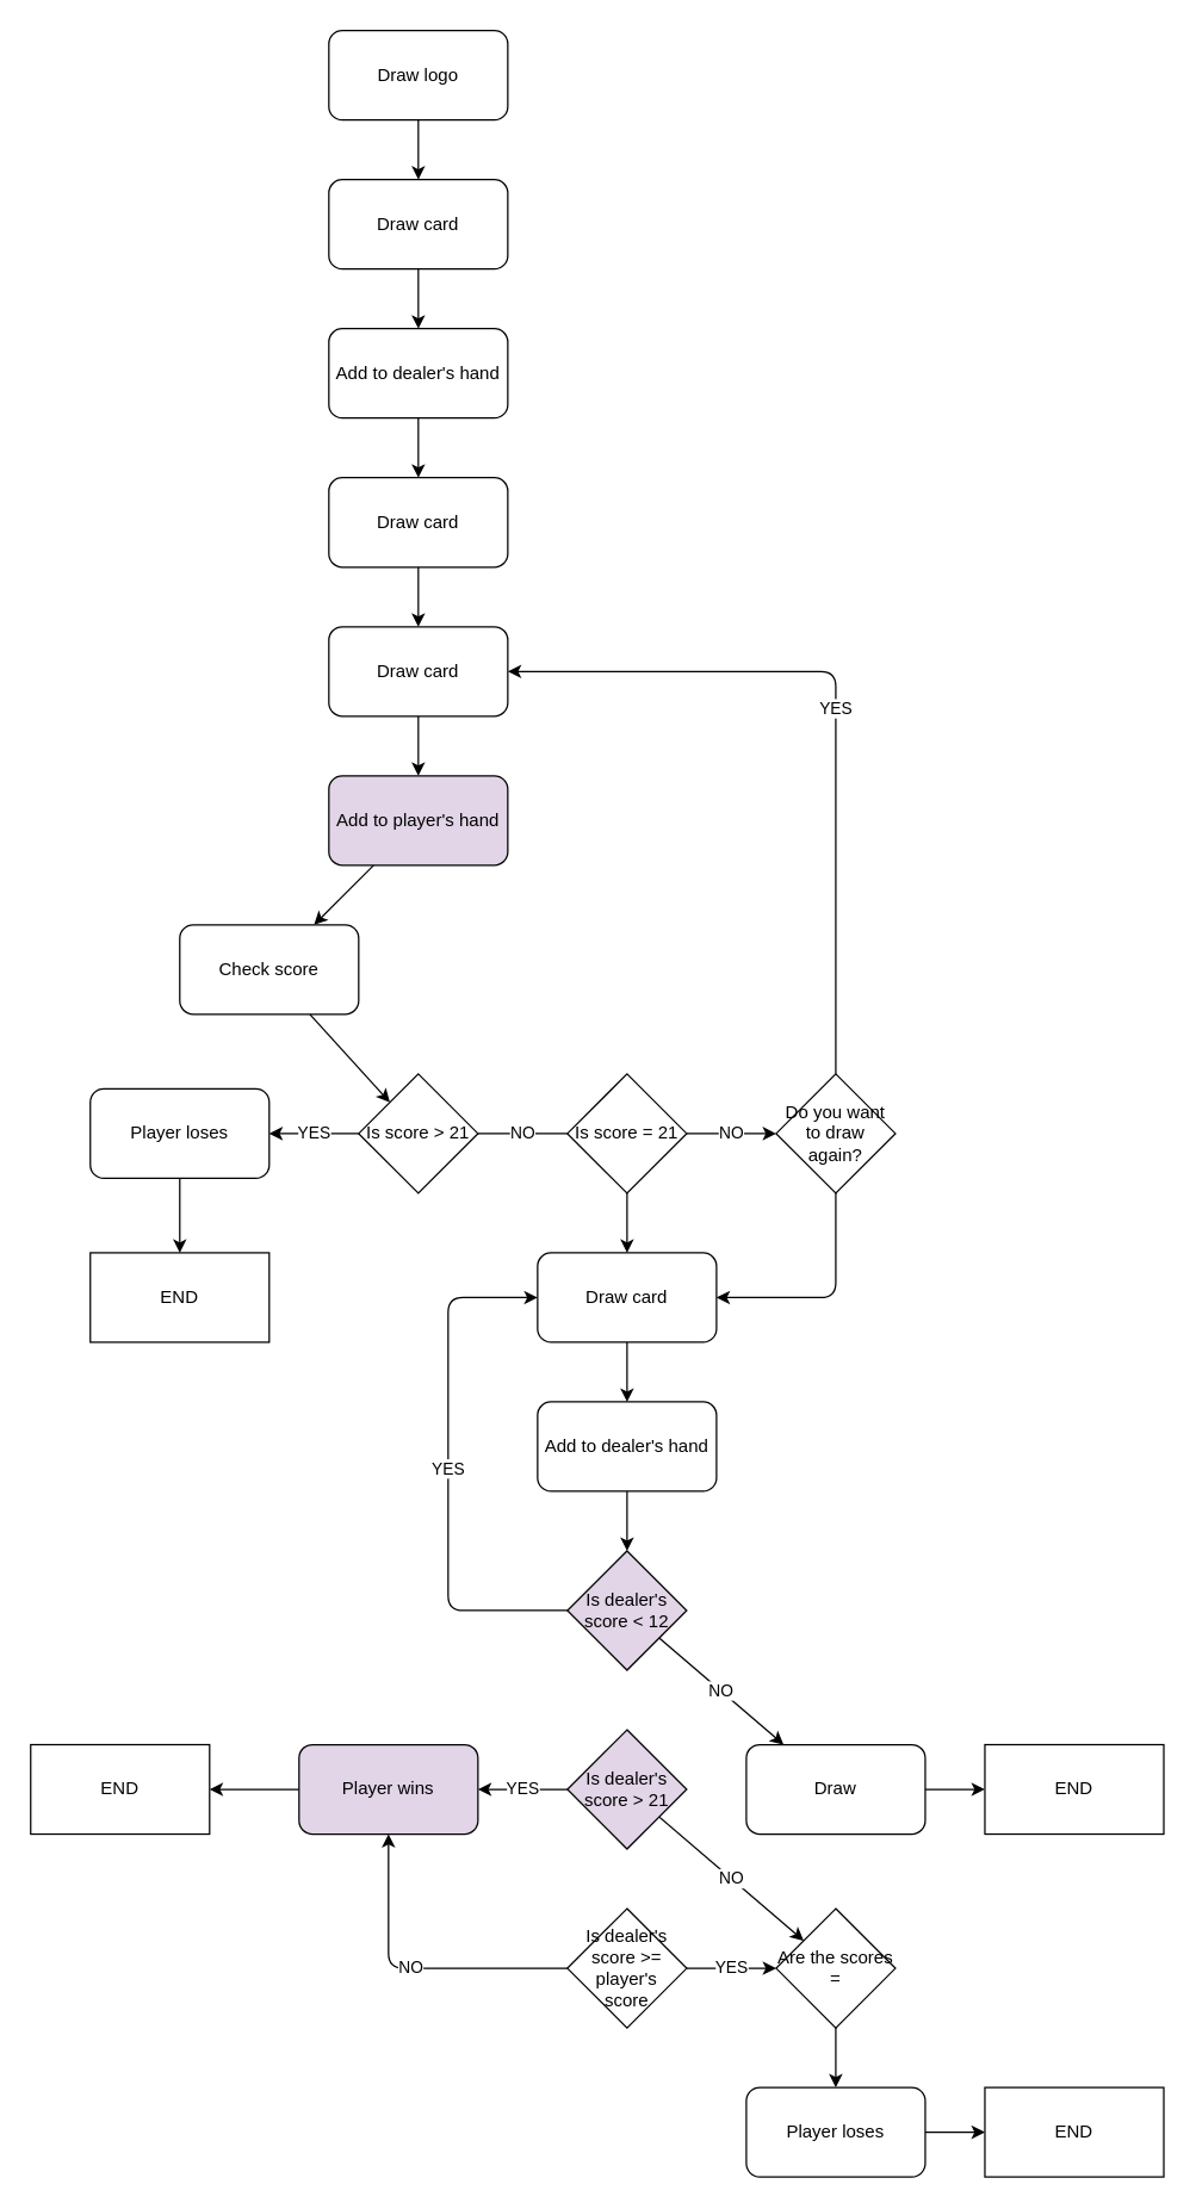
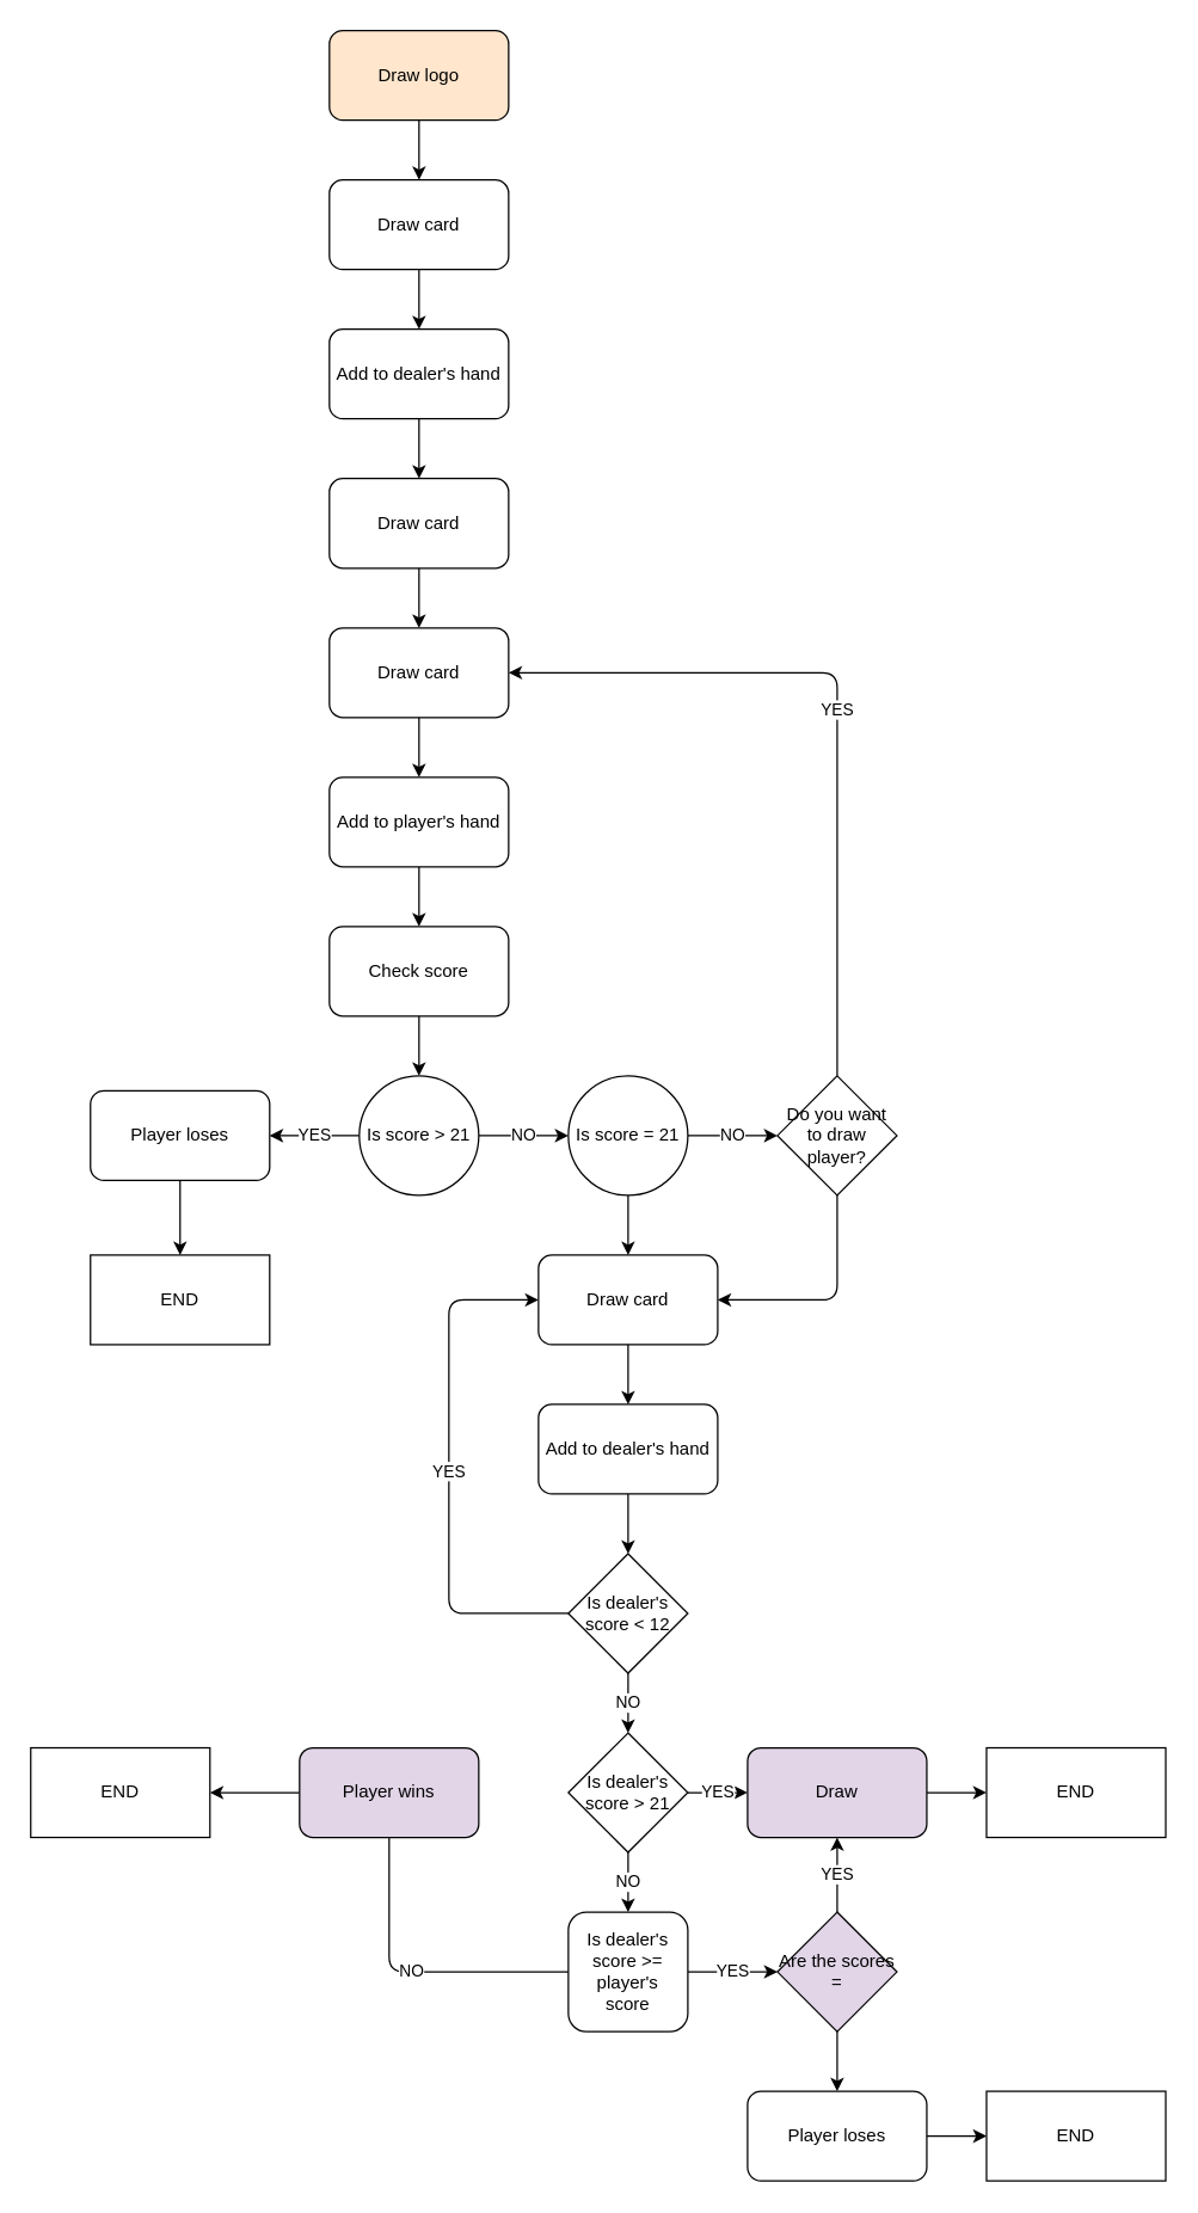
- <mxCell id="3" value="Draw logo" style="rounded=1;whiteSpace=wrap;html=1;" vertex="1" parent="1"><mxGeometry x="220" y="20" width="120" height="60" as="geometry" /></mxCell>
+ <mxCell id="3" value="Draw logo" style="rounded=1;whiteSpace=wrap;html=1;fillColor=#ffe6cc;" vertex="1" parent="1"><mxGeometry x="220" y="20" width="120" height="60" as="geometry" /></mxCell>
- <mxCell id="13" value="Add to player's hand" style="rounded=1;whiteSpace=wrap;html=1;fillColor=#e1d5e7;" vertex="1" parent="1"><mxGeometry x="220" y="520" width="120" height="60" as="geometry" /></mxCell>
+ <mxCell id="13" value="Add to player's hand" style="rounded=1;whiteSpace=wrap;html=1;" vertex="1" parent="1"><mxGeometry x="220" y="520" width="120" height="60" as="geometry" /></mxCell>
- <mxCell id="18" value="Check score" style="rounded=1;whiteSpace=wrap;html=1;" vertex="1" parent="1"><mxGeometry x="120" y="620" width="120" height="60" as="geometry" /></mxCell>
+ <mxCell id="18" value="Check score" style="rounded=1;whiteSpace=wrap;html=1;" vertex="1" parent="1"><mxGeometry x="220" y="620" width="120" height="60" as="geometry" /></mxCell>
- <mxCell id="21" value="Is score &amp;gt; 21" style="rhombus;whiteSpace=wrap;html=1;" vertex="1" parent="1"><mxGeometry x="240" y="720" width="80" height="80" as="geometry" /></mxCell>
+ <mxCell id="21" value="Is score &amp;gt; 21" style="ellipse;whiteSpace=wrap;html=1;" vertex="1" parent="1"><mxGeometry x="240" y="720" width="80" height="80" as="geometry" /></mxCell>
- <mxCell id="19" value="NO" style="edgeStyle=none;html=1;endArrow=none;" edge="1" parent="1" source="21" target="24"><mxGeometry relative="1" as="geometry" /></mxCell>
+ <mxCell id="19" value="NO" style="edgeStyle=none;html=1;" edge="1" parent="1" source="21" target="24"><mxGeometry relative="1" as="geometry" /></mxCell>
- <mxCell id="24" value="Is score = 21" style="rhombus;whiteSpace=wrap;html=1;" vertex="1" parent="1"><mxGeometry x="380" y="720" width="80" height="80" as="geometry" /></mxCell>
+ <mxCell id="24" value="Is score = 21" style="ellipse;whiteSpace=wrap;html=1;" vertex="1" parent="1"><mxGeometry x="380" y="720" width="80" height="80" as="geometry" /></mxCell>
- <mxCell id="16" value="Do you want to draw again?" style="rhombus;whiteSpace=wrap;html=1;" vertex="1" parent="1"><mxGeometry x="520" y="720" width="80" height="80" as="geometry" /></mxCell>
+ <mxCell id="16" value="Do you want to draw player?" style="rhombus;whiteSpace=wrap;html=1;" vertex="1" parent="1"><mxGeometry x="520" y="720" width="80" height="80" as="geometry" /></mxCell>
- <mxCell id="33" value="Is dealer's score &amp;lt; 12" style="rhombus;whiteSpace=wrap;html=1;fillColor=#e1d5e7;" vertex="1" parent="1"><mxGeometry x="380" y="1040" width="80" height="80" as="geometry" /></mxCell>
+ <mxCell id="33" value="Is dealer's score &amp;lt; 12" style="rhombus;whiteSpace=wrap;html=1;" vertex="1" parent="1"><mxGeometry x="380" y="1040" width="80" height="80" as="geometry" /></mxCell>
- <mxCell id="32" value="NO" style="edgeStyle=none;html=1;" edge="1" parent="1" source="33" target="46"><mxGeometry relative="1" as="geometry" /></mxCell>
+ <mxCell id="32" value="NO" style="edgeStyle=none;html=1;" edge="1" parent="1" source="33" target="36"><mxGeometry relative="1" as="geometry" /></mxCell>
- <mxCell id="34" value="YES" style="edgeStyle=none;html=1;" edge="1" parent="1" source="36" target="38"><mxGeometry relative="1" as="geometry" /></mxCell>
+ <mxCell id="34" value="YES" style="edgeStyle=none;html=1;" edge="1" parent="1" source="36" target="46"><mxGeometry relative="1" as="geometry" /></mxCell>
- <mxCell id="36" value="Is dealer's score &amp;gt; 21" style="rhombus;whiteSpace=wrap;html=1;fillColor=#e1d5e7;" vertex="1" parent="1"><mxGeometry x="380" y="1160" width="80" height="80" as="geometry" /></mxCell>
+ <mxCell id="36" value="Is dealer's score &amp;gt; 21" style="rhombus;whiteSpace=wrap;html=1;" vertex="1" parent="1"><mxGeometry x="380" y="1160" width="80" height="80" as="geometry" /></mxCell>
- <mxCell id="46" value="Draw" style="rounded=1;whiteSpace=wrap;html=1;" vertex="1" parent="1"><mxGeometry x="500" y="1170" width="120" height="60" as="geometry" /></mxCell>
+ <mxCell id="46" value="Draw" style="rounded=1;whiteSpace=wrap;html=1;fillColor=#e1d5e7;" vertex="1" parent="1"><mxGeometry x="500" y="1170" width="120" height="60" as="geometry" /></mxCell>
- <mxCell id="40" value="NO" style="edgeStyle=none;html=1;entryX=0.5;entryY=1;entryDx=0;entryDy=0;" edge="1" parent="1" source="41" target="38"><mxGeometry relative="1" as="geometry"><Array as="points"><mxPoint x="260" y="1320" /></Array></mxGeometry></mxCell>
+ <mxCell id="40" value="NO" style="edgeStyle=none;html=1;entryX=0.5;entryY=1;entryDx=0;entryDy=0;endArrow=none;" edge="1" parent="1" source="41" target="38"><mxGeometry relative="1" as="geometry"><Array as="points"><mxPoint x="260" y="1320" /></Array></mxGeometry></mxCell>
- <mxCell id="35" value="NO" style="edgeStyle=none;html=1;" edge="1" parent="1" source="36" target="44"><mxGeometry relative="1" as="geometry" /></mxCell>
+ <mxCell id="35" value="NO" style="edgeStyle=none;html=1;" edge="1" parent="1" source="36" target="41"><mxGeometry relative="1" as="geometry" /></mxCell>
+ <mxCell id="42" value="YES" style="edgeStyle=none;html=1;" edge="1" parent="1" source="44" target="46"><mxGeometry relative="1" as="geometry" /></mxCell>
- <mxCell id="41" value="Is dealer's score &amp;gt;= player's &lt;br&gt;score" style="rhombus;whiteSpace=wrap;html=1;" vertex="1" parent="1"><mxGeometry x="380" y="1280" width="80" height="80" as="geometry" /></mxCell>
+ <mxCell id="41" value="Is dealer's score &amp;gt;= player's &lt;br&gt;score" style="whiteSpace=wrap;html=1;rounded=1;" vertex="1" parent="1"><mxGeometry x="380" y="1280" width="80" height="80" as="geometry" /></mxCell>
- <mxCell id="44" value="Are the scores =" style="rhombus;whiteSpace=wrap;html=1;" vertex="1" parent="1"><mxGeometry x="520" y="1280" width="80" height="80" as="geometry" /></mxCell>
+ <mxCell id="44" value="Are the scores =" style="rhombus;whiteSpace=wrap;html=1;fillColor=#e1d5e7;" vertex="1" parent="1"><mxGeometry x="520" y="1280" width="80" height="80" as="geometry" /></mxCell>
